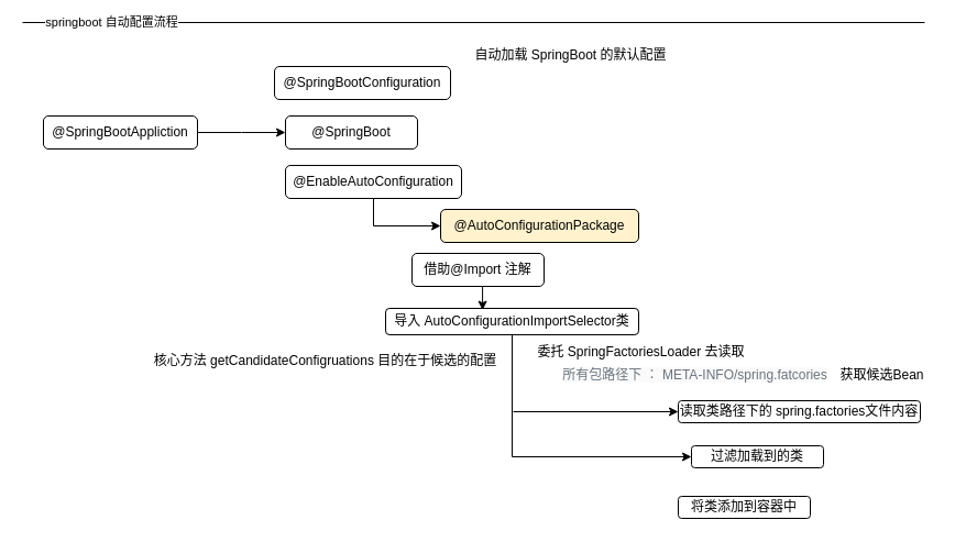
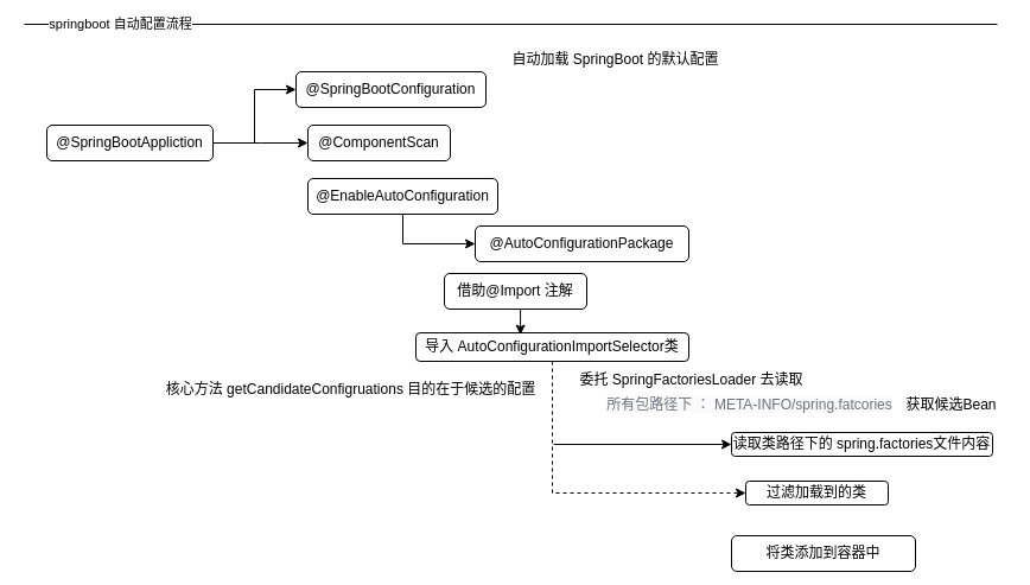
+ <mxCell id="2" style="edgeStyle=orthogonalEdgeStyle;rounded=0;orthogonalLoop=1;jettySize=auto;html=1;exitX=1;exitY=0.5;exitDx=0;exitDy=0;entryX=0;entryY=0.5;entryDx=0;entryDy=0;" parent="1" source="4" target="5" edge="1"><mxGeometry relative="1" as="geometry"><mxPoint x="209" y="60" as="targetPoint" /></mxGeometry></mxCell>
- <mxCell id="6" value="@SpringBoot" style="rounded=1;whiteSpace=wrap;html=1;" parent="1" vertex="1"><mxGeometry x="259" y="105" width="120" height="30" as="geometry" /></mxCell>
+ <mxCell id="6" value="@ComponentScan" style="rounded=1;whiteSpace=wrap;html=1;" parent="1" vertex="1"><mxGeometry x="259" y="105" width="120" height="30" as="geometry" /></mxCell>
- <mxCell id="20" value="@AutoConfigurationPackage" style="rounded=1;whiteSpace=wrap;html=1;fillColor=#fff2cc;" parent="1" vertex="1"><mxGeometry x="400" y="190" width="180" height="30" as="geometry" /></mxCell>
+ <mxCell id="20" value="@AutoConfigurationPackage" style="rounded=1;whiteSpace=wrap;html=1;" parent="1" vertex="1"><mxGeometry x="400" y="190" width="180" height="30" as="geometry" /></mxCell>
- <mxCell id="12" style="edgeStyle=orthogonalEdgeStyle;rounded=0;orthogonalLoop=1;jettySize=auto;html=1;exitX=0.5;exitY=1;exitDx=0;exitDy=0;entryX=0;entryY=0.5;entryDx=0;entryDy=0;" parent="1" source="13" target="15" edge="1"><mxGeometry relative="1" as="geometry" /></mxCell>
+ <mxCell id="12" style="edgeStyle=orthogonalEdgeStyle;rounded=0;orthogonalLoop=1;jettySize=auto;html=1;exitX=0.5;exitY=1;exitDx=0;exitDy=0;entryX=0;entryY=0.5;entryDx=0;entryDy=0;dashed=1;" parent="1" source="13" target="15" edge="1"><mxGeometry relative="1" as="geometry" /></mxCell>
- <mxCell id="16" value="将类添加到容器中" style="rounded=1;whiteSpace=wrap;html=1;" parent="1" vertex="1"><mxGeometry x="616" y="451" width="120" height="20" as="geometry" /></mxCell>
+ <mxCell id="16" value="将类添加到容器中" style="rounded=1;whiteSpace=wrap;html=1;" parent="1" vertex="1"><mxGeometry x="616" y="451" width="155" height="30" as="geometry" /></mxCell>
